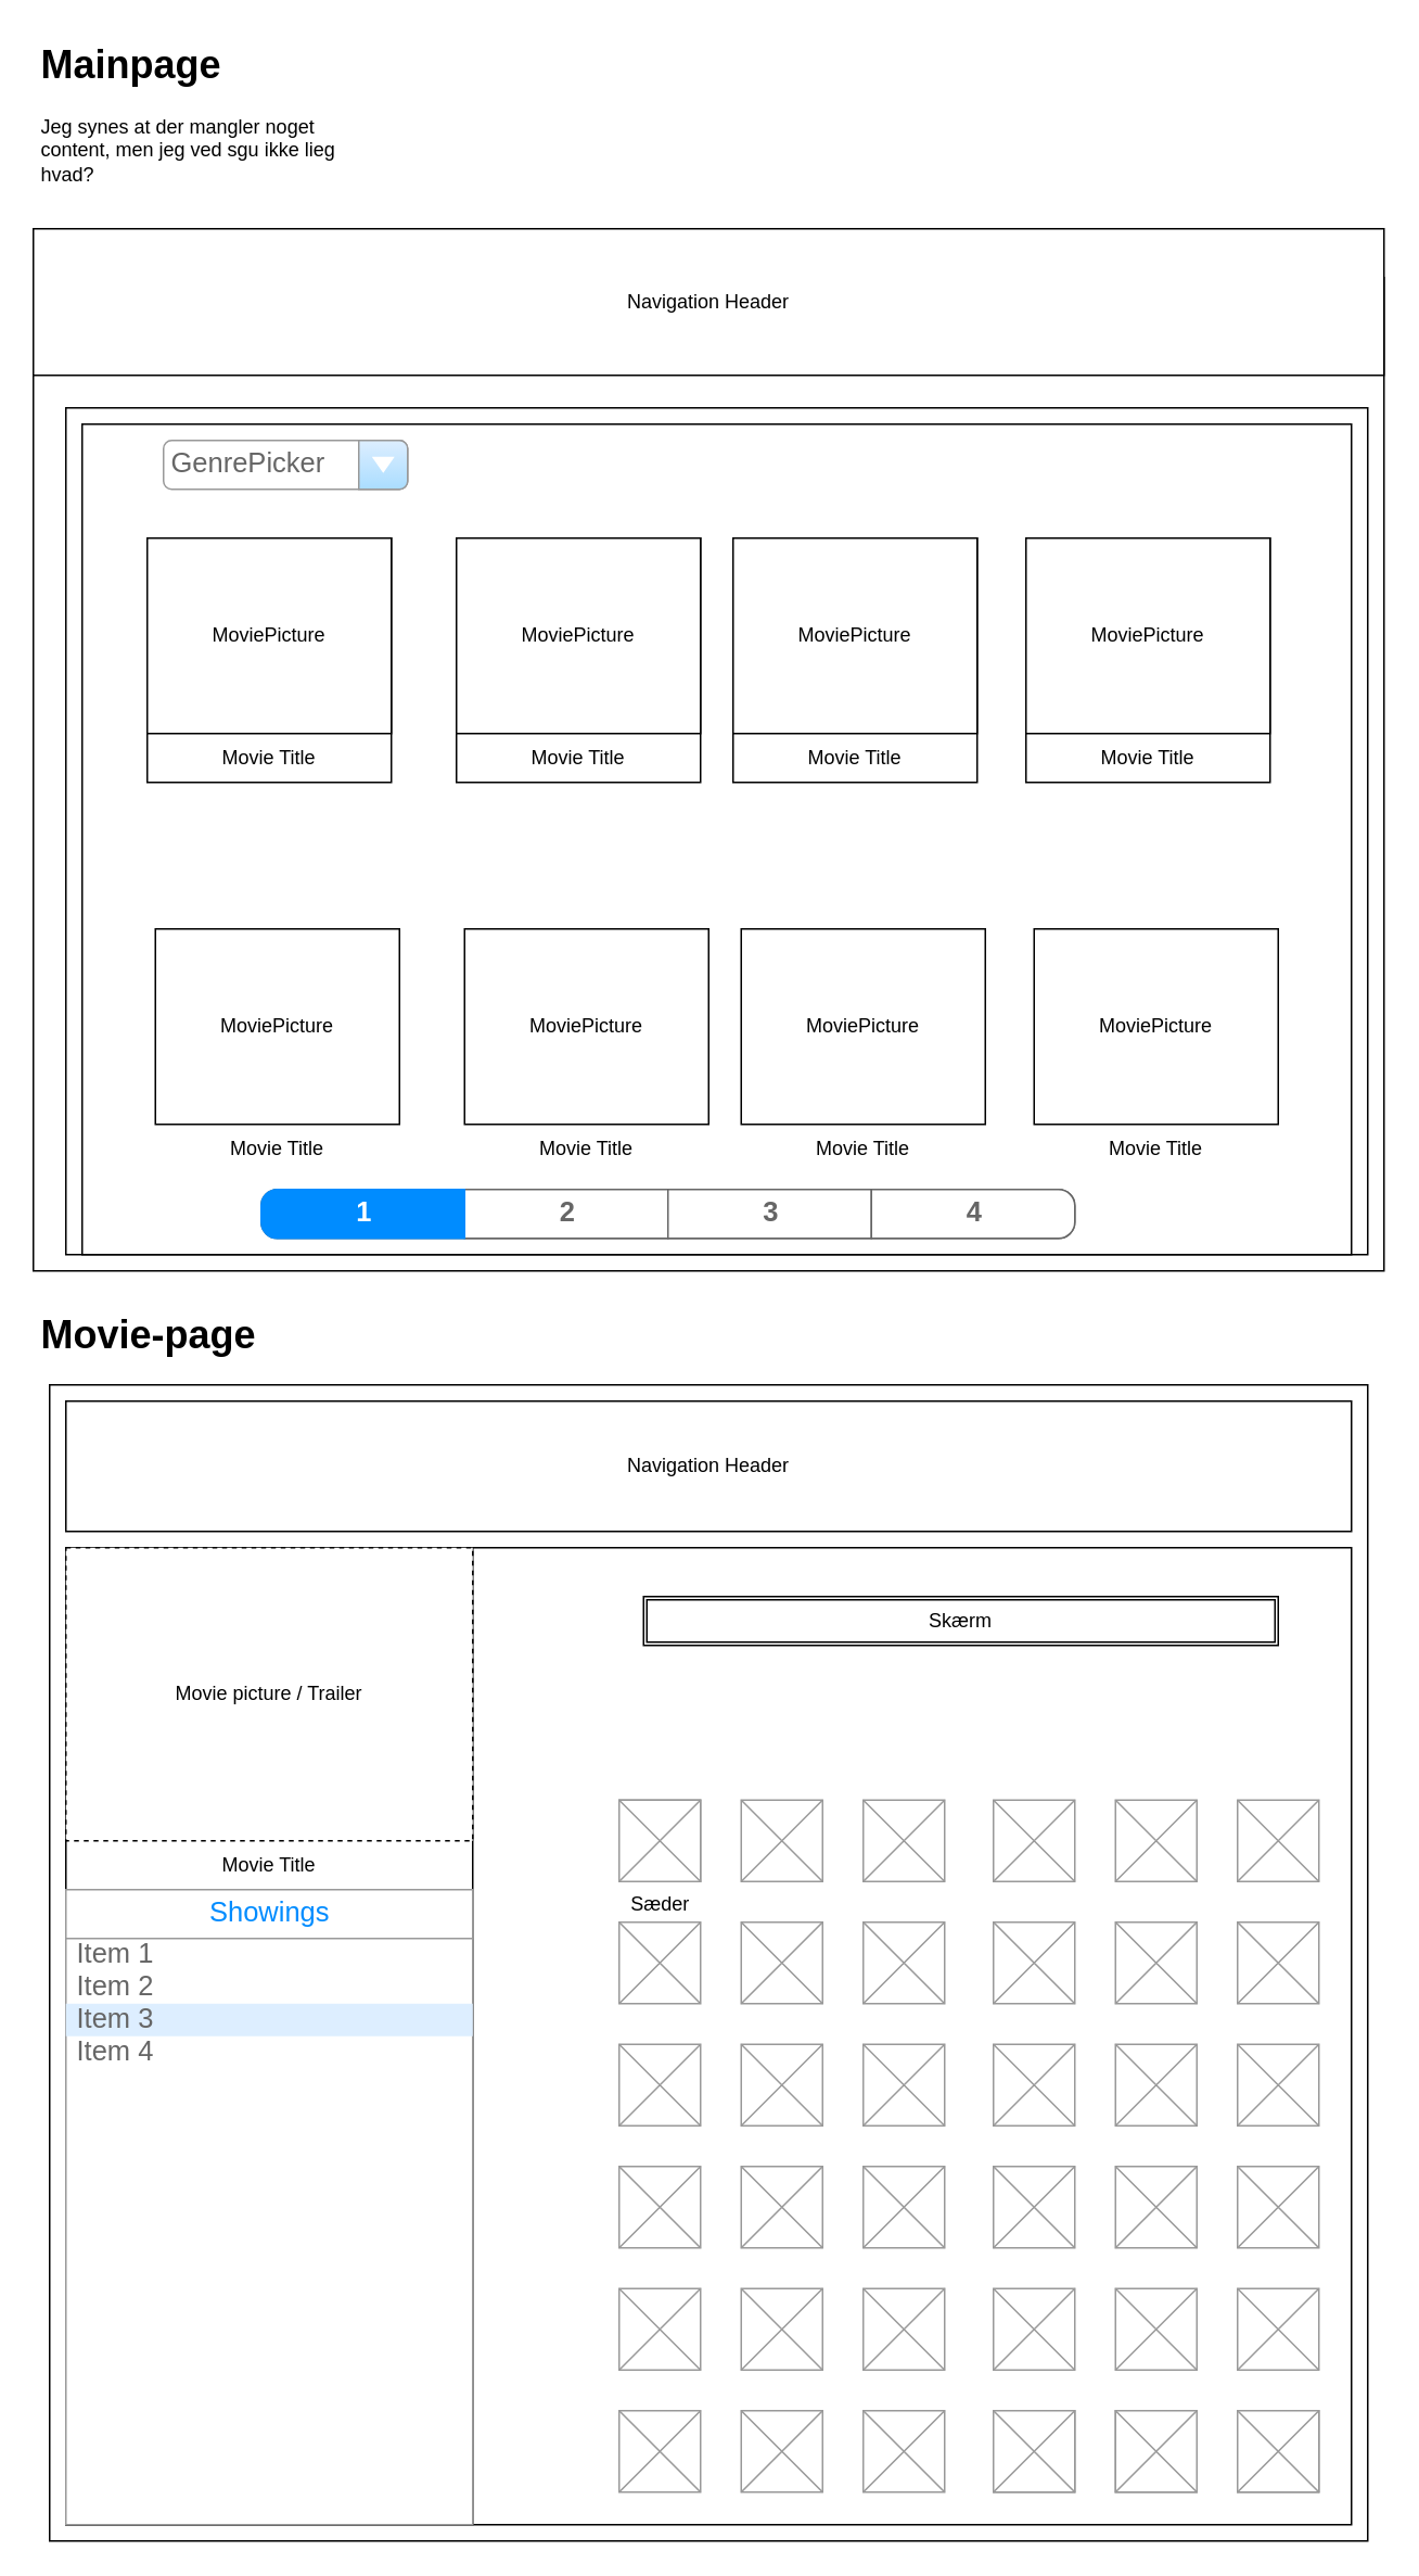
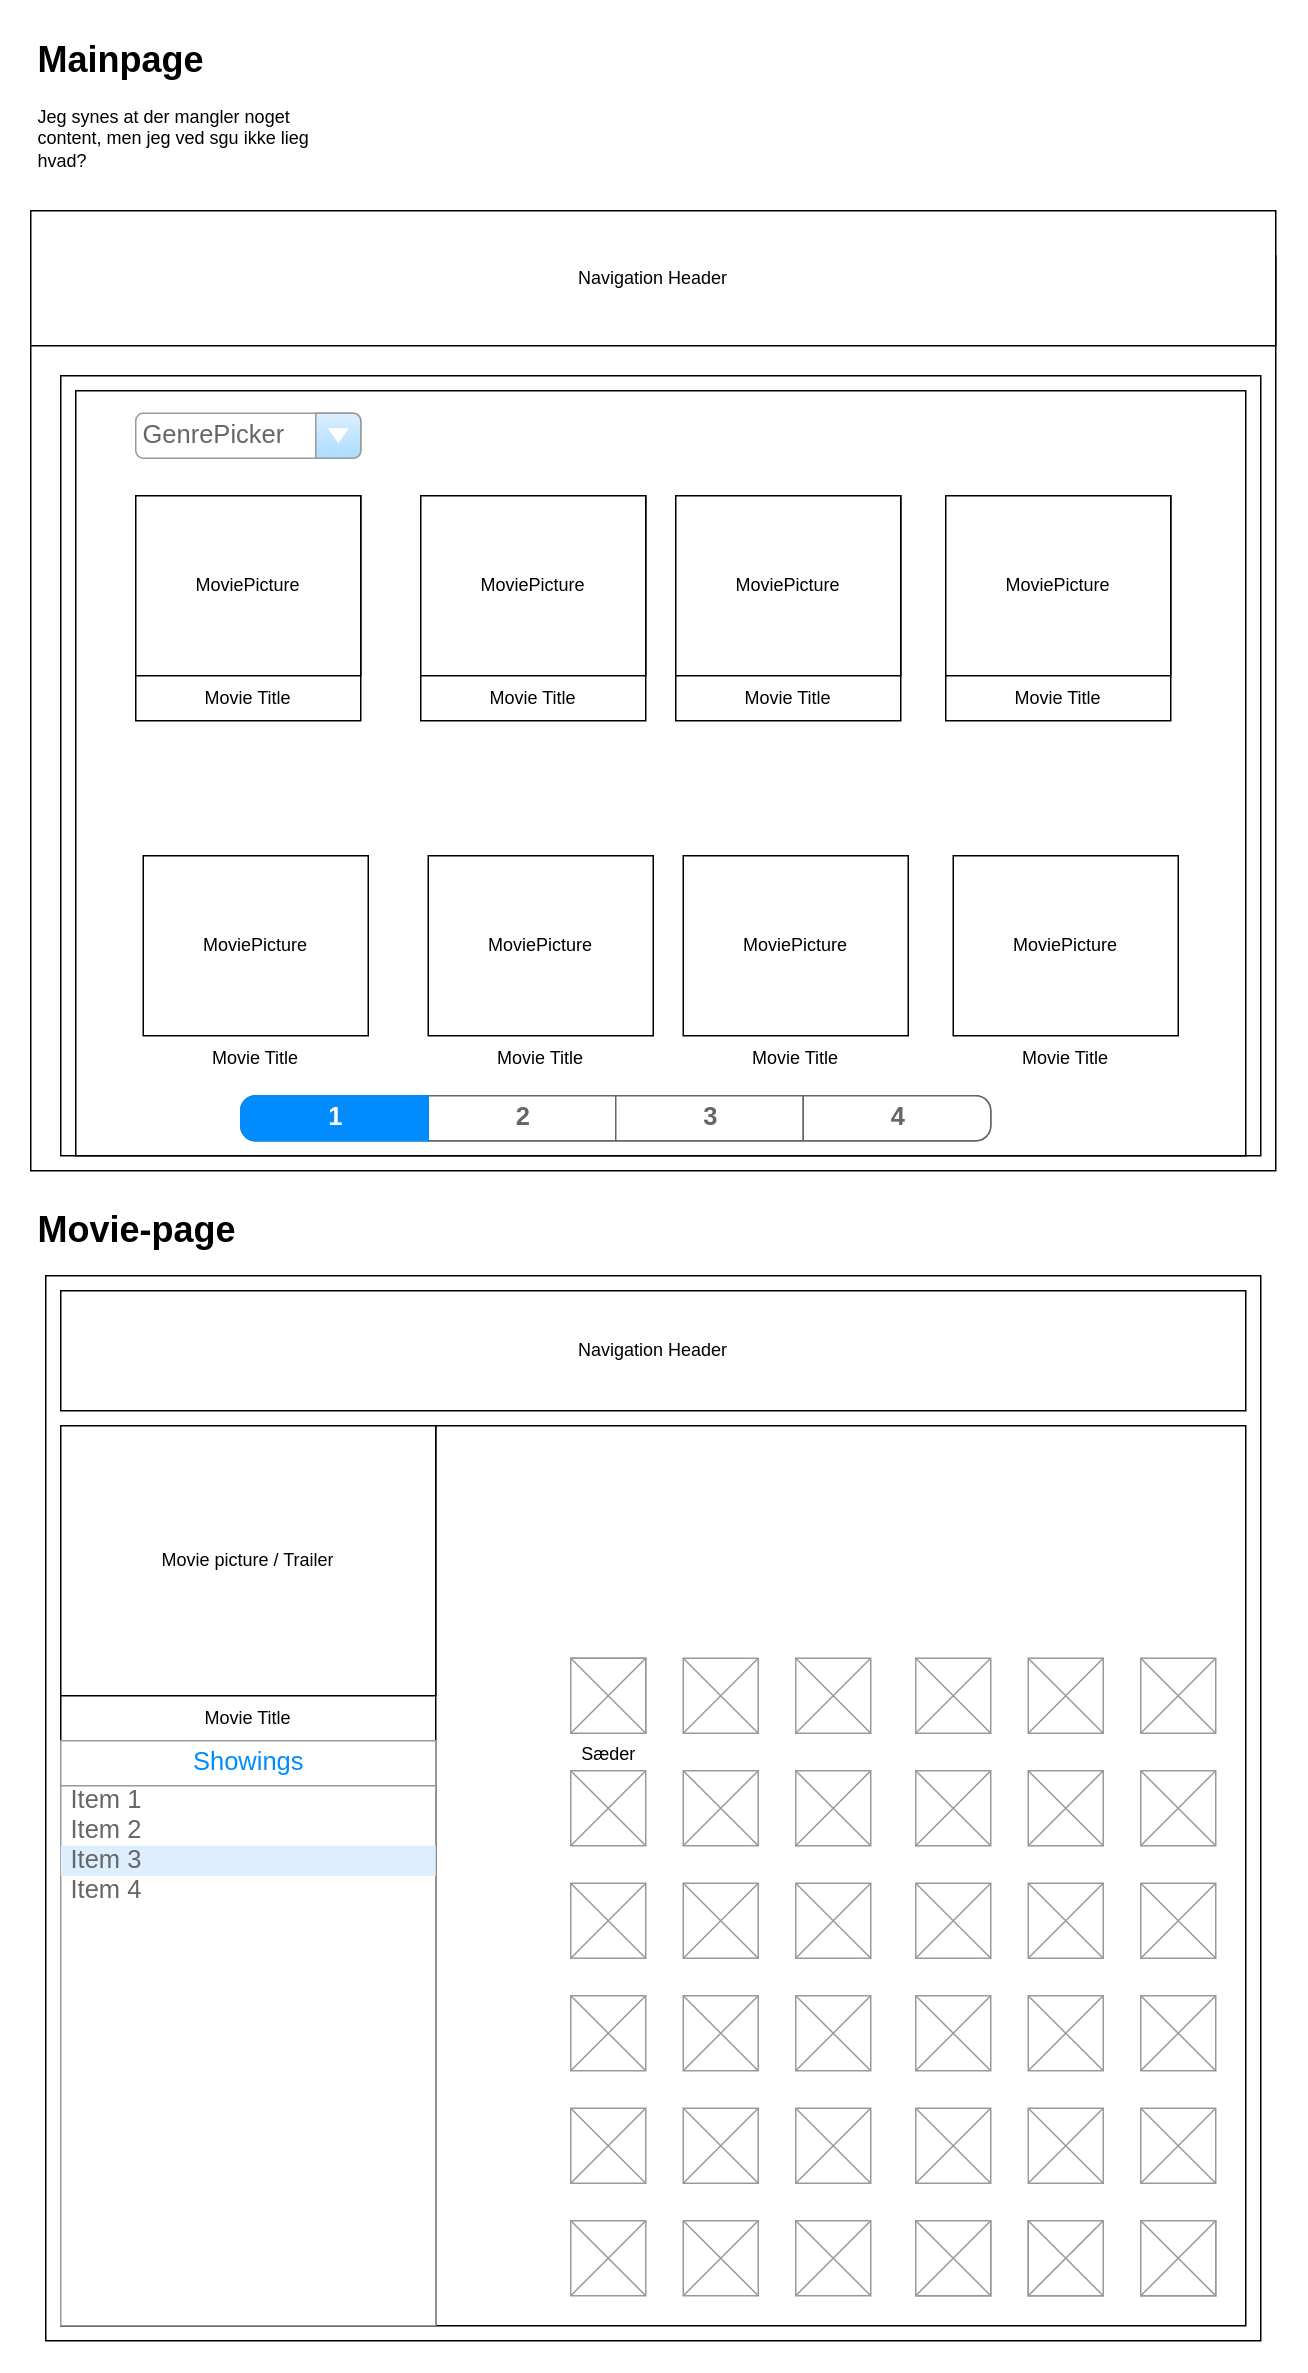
- <mxCell id="13" value="GenrePicker" style="strokeWidth=1;shadow=0;dashed=0;align=center;html=1;shape=mxgraph.mockup.forms.comboBox;strokeColor=#999999;fillColor=#ddeeff;align=left;fillColor2=#aaddff;mainText=;fontColor=#666666;fontSize=17;spacingLeft=3;" vertex="1" parent="1"><mxGeometry x="100" y="270" width="150" height="30" as="geometry" /></mxCell>
+ <mxCell id="13" value="GenrePicker" style="strokeWidth=1;shadow=0;dashed=0;align=center;html=1;shape=mxgraph.mockup.forms.comboBox;strokeColor=#999999;fillColor=#ddeeff;align=left;fillColor2=#aaddff;mainText=;fontColor=#666666;fontSize=17;spacingLeft=3;" vertex="1" parent="1"><mxGeometry x="90" y="275" width="150" height="30" as="geometry" /></mxCell>
- <mxCell id="81" value="Skærm" style="shape=ext;double=1;rounded=0;whiteSpace=wrap;html=1;" vertex="1" parent="1"><mxGeometry x="395" y="980" width="390" height="30" as="geometry" /></mxCell>
- <mxCell id="37" value="Movie picture / Trailer" style="rounded=0;whiteSpace=wrap;html=1;dashed=1;" vertex="1" parent="1"><mxGeometry x="40" y="950" width="250" height="180" as="geometry" /></mxCell>
+ <mxCell id="37" value="Movie picture / Trailer" style="rounded=0;whiteSpace=wrap;html=1;" vertex="1" parent="1"><mxGeometry x="40" y="950" width="250" height="180" as="geometry" /></mxCell>
